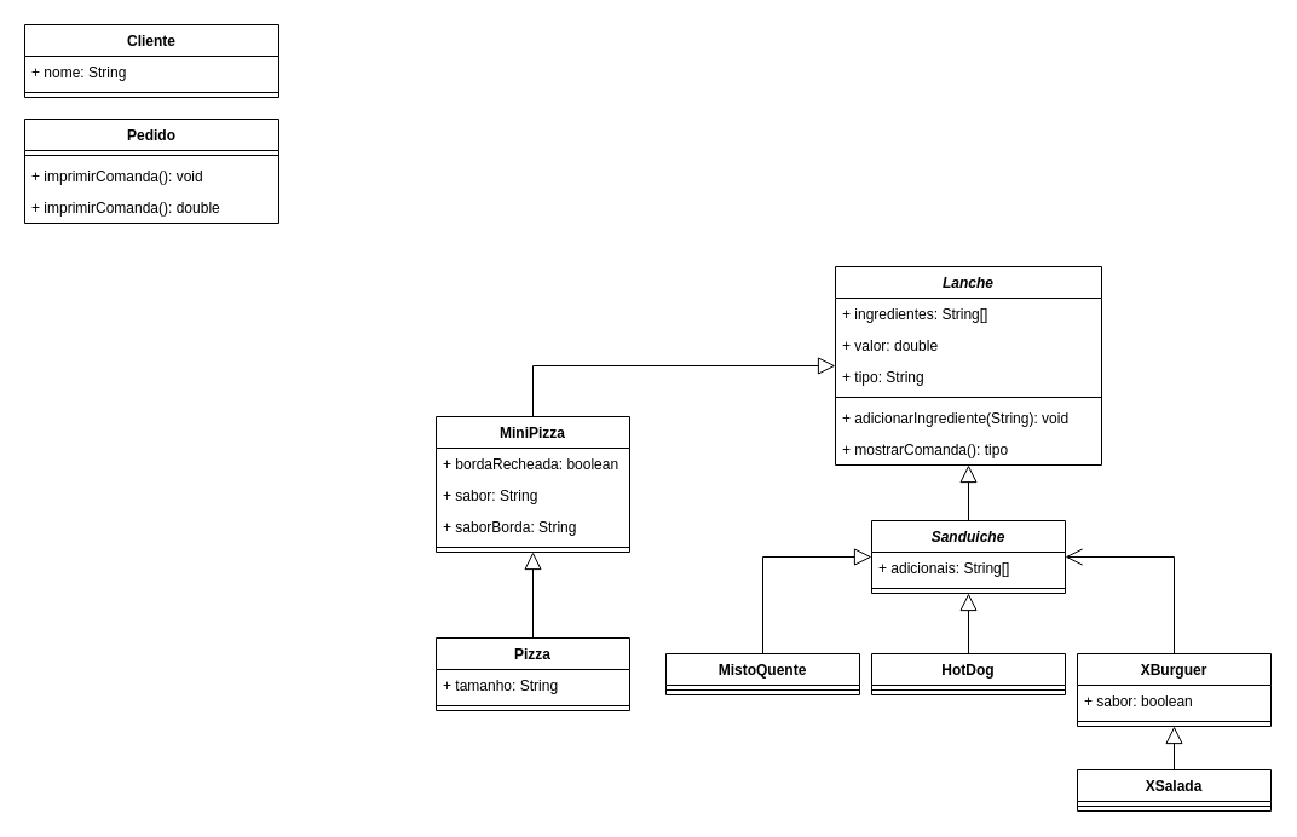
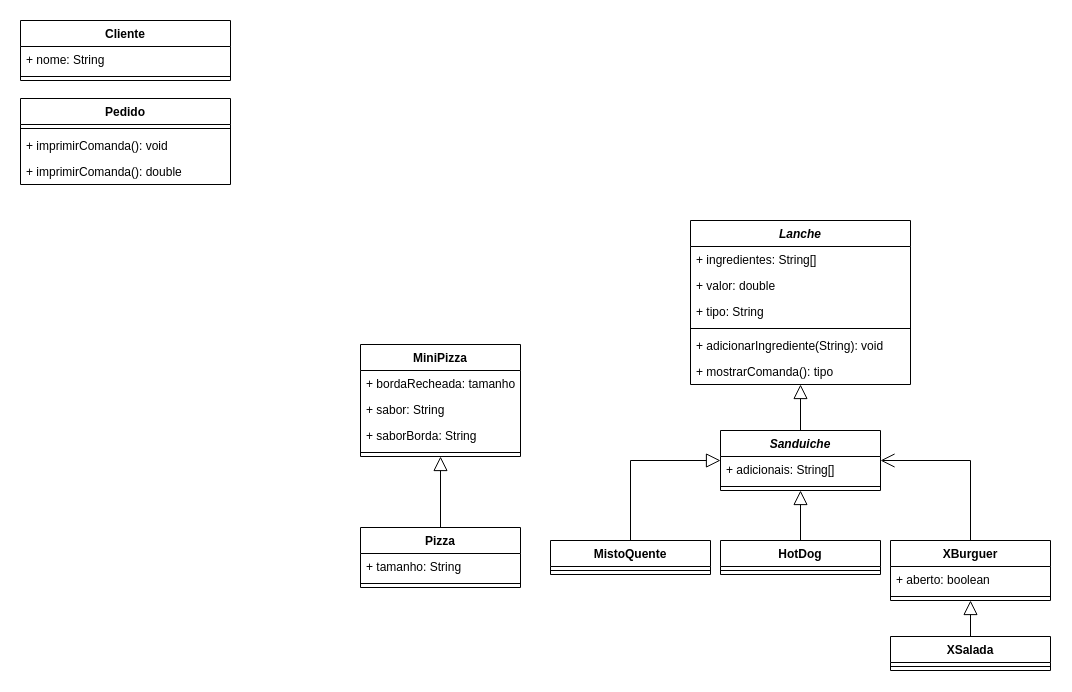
- <mxCell id="28" style="edgeStyle=orthogonalEdgeStyle;rounded=0;orthogonalLoop=1;jettySize=auto;html=1;exitX=0.5;exitY=0;exitDx=0;exitDy=0;endArrow=block;endFill=0;endSize=12;entryX=0;entryY=0.5;entryDx=0;entryDy=0;" parent="1" source="29" target="2" edge="1"><mxGeometry relative="1" as="geometry"><mxPoint x="790" y="450" as="targetPoint" /></mxGeometry></mxCell>
- <mxCell id="30" value="+ bordaRecheada: boolean" style="text;strokeColor=none;fillColor=none;align=left;verticalAlign=top;spacingLeft=4;spacingRight=4;overflow=hidden;rotatable=0;points=[[0,0.5],[1,0.5]];portConstraint=eastwest;" parent="29" vertex="1"><mxGeometry y="26" width="160" height="26" as="geometry" /></mxCell>
+ <mxCell id="30" value="+ bordaRecheada: tamanho" style="text;strokeColor=none;fillColor=none;align=left;verticalAlign=top;spacingLeft=4;spacingRight=4;overflow=hidden;rotatable=0;points=[[0,0.5],[1,0.5]];portConstraint=eastwest;" parent="29" vertex="1"><mxGeometry y="26" width="160" height="26" as="geometry" /></mxCell>
- <mxCell id="11" value="+ sabor: boolean" style="text;strokeColor=none;fillColor=none;align=left;verticalAlign=top;spacingLeft=4;spacingRight=4;overflow=hidden;rotatable=0;points=[[0,0.5],[1,0.5]];portConstraint=eastwest;" parent="10" vertex="1"><mxGeometry y="26" width="160" height="26" as="geometry" /></mxCell>
+ <mxCell id="11" value="+ aberto: boolean" style="text;strokeColor=none;fillColor=none;align=left;verticalAlign=top;spacingLeft=4;spacingRight=4;overflow=hidden;rotatable=0;points=[[0,0.5],[1,0.5]];portConstraint=eastwest;" parent="10" vertex="1"><mxGeometry y="26" width="160" height="26" as="geometry" /></mxCell>
